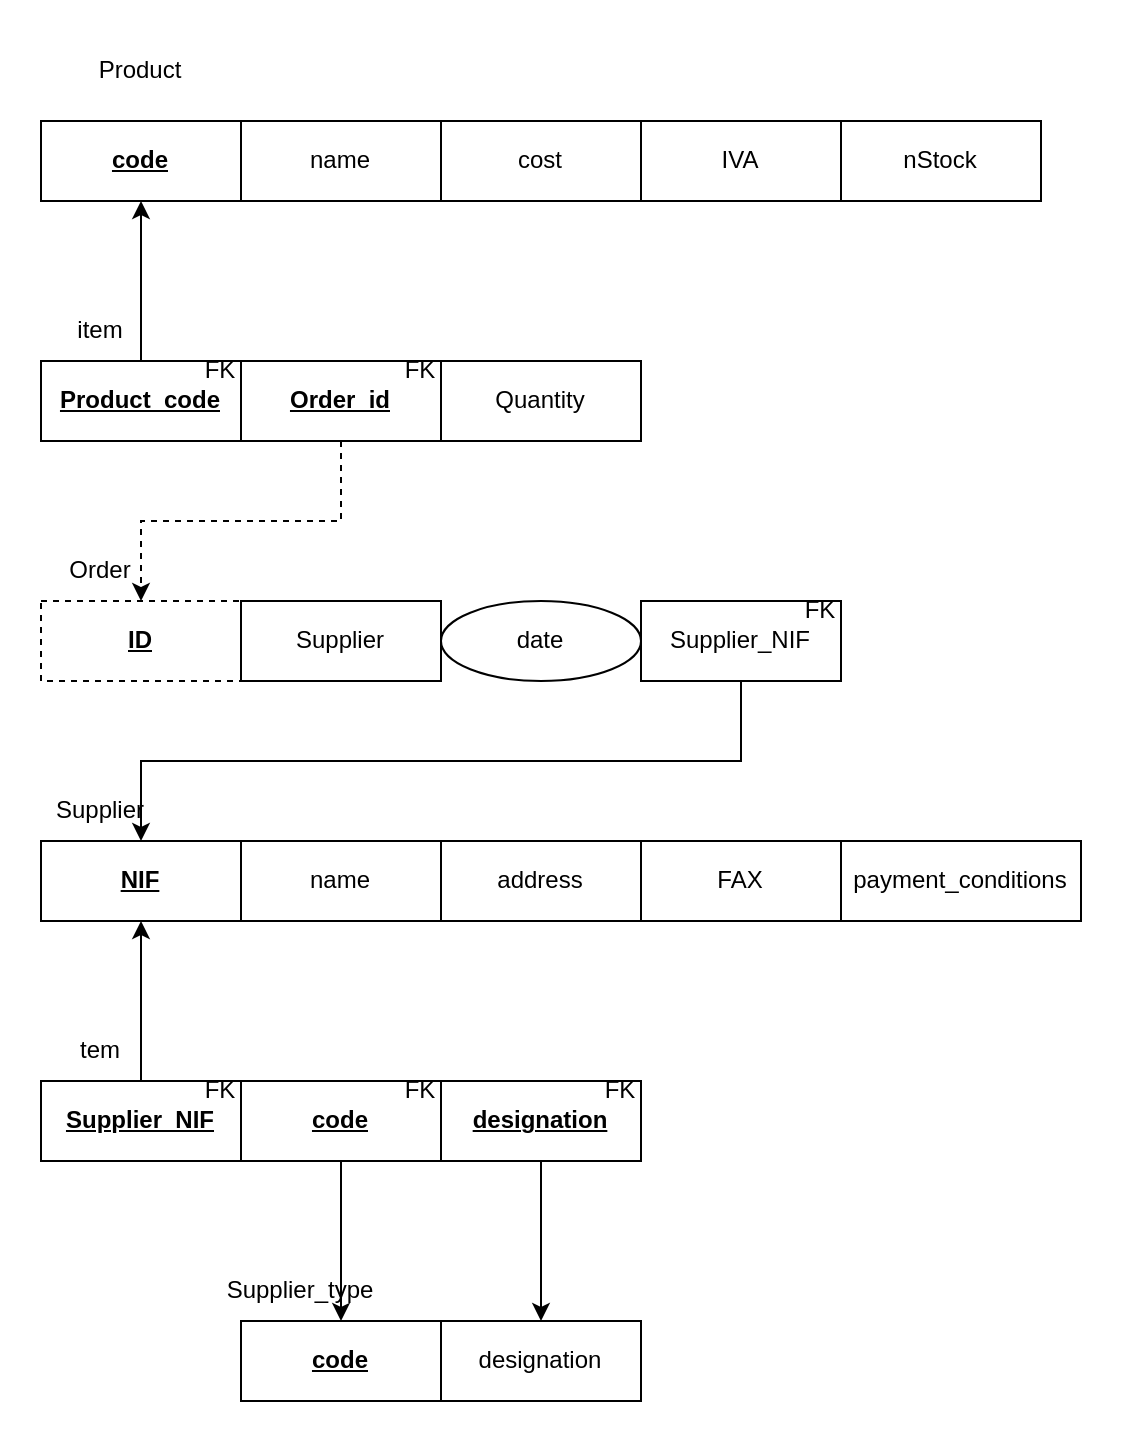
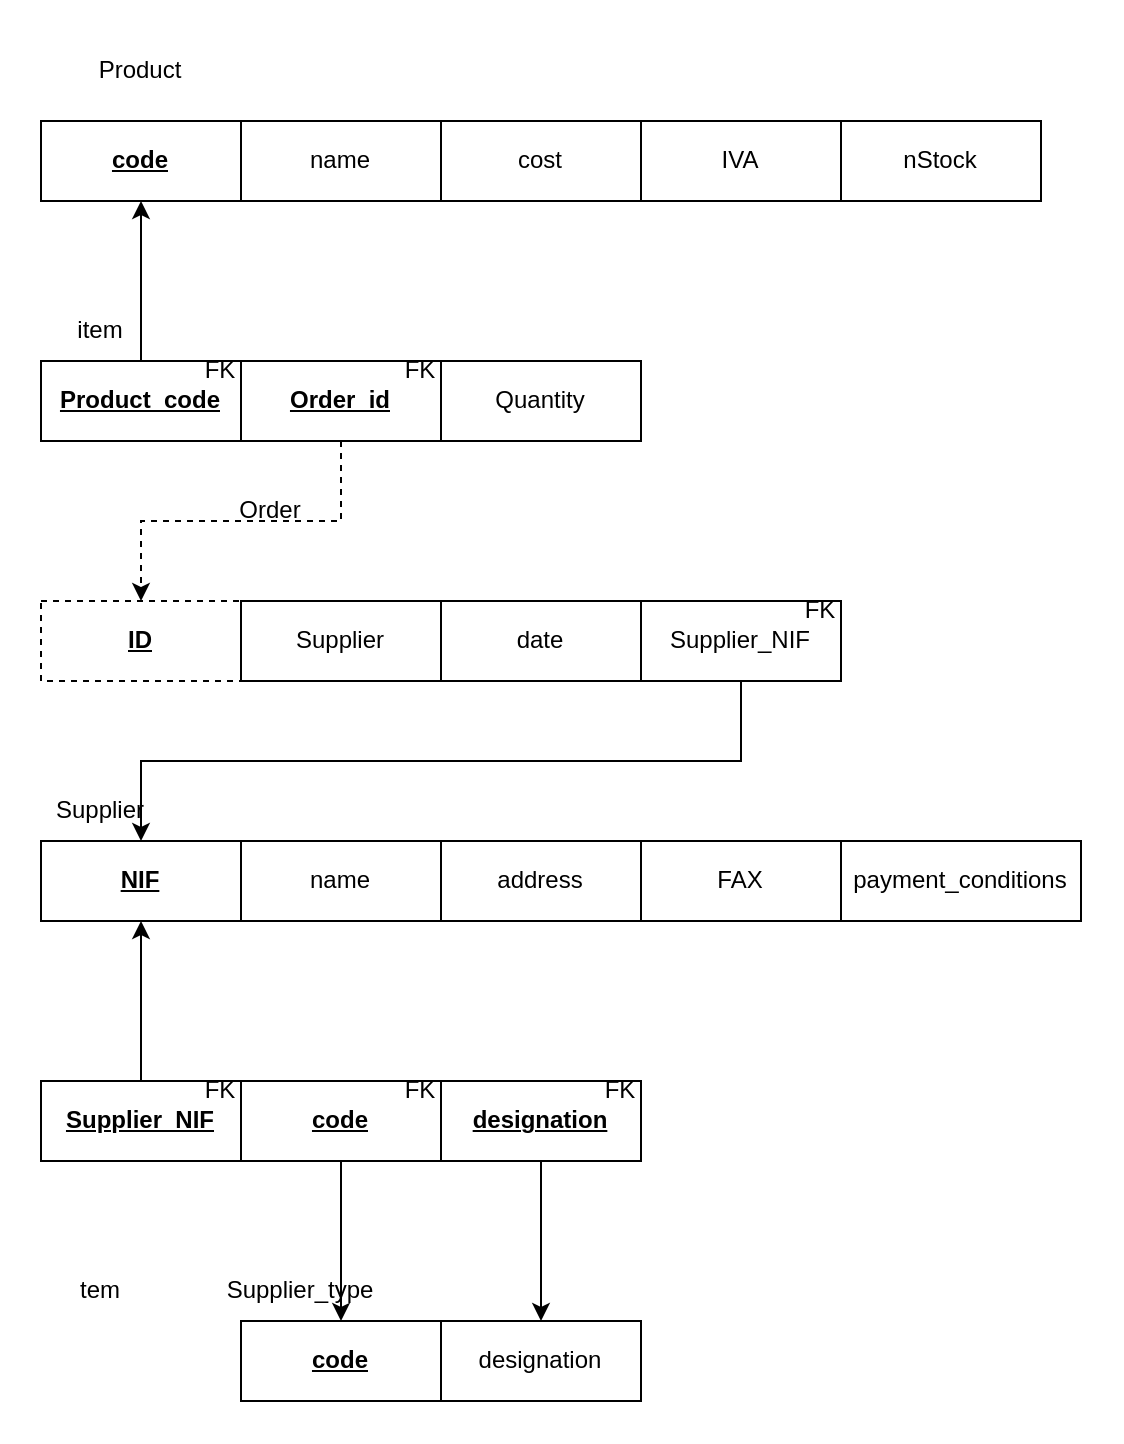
- <mxCell id="12" value="Order" style="text;html=1;align=center;verticalAlign=middle;whiteSpace=wrap;rounded=0;" parent="1" vertex="1"><mxGeometry x="20" y="270" width="60" height="30" as="geometry" /></mxCell>
+ <mxCell id="12" value="Order" style="text;html=1;align=center;verticalAlign=middle;whiteSpace=wrap;rounded=0;" parent="1" vertex="1"><mxGeometry x="105" y="240" width="60" height="30" as="geometry" /></mxCell>
- <mxCell id="14" value="date" style="ellipse;whiteSpace=wrap;html=1;" parent="1" vertex="1"><mxGeometry x="220" y="300" width="100" height="40" as="geometry" /></mxCell>
+ <mxCell id="14" value="date" style="rounded=0;whiteSpace=wrap;html=1;" parent="1" vertex="1"><mxGeometry x="220" y="300" width="100" height="40" as="geometry" /></mxCell>
- <mxCell id="23" value="tem" style="text;html=1;align=center;verticalAlign=middle;whiteSpace=wrap;rounded=0;" parent="1" vertex="1"><mxGeometry x="20" y="510" width="60" height="30" as="geometry" /></mxCell>
+ <mxCell id="23" value="tem" style="text;html=1;align=center;verticalAlign=middle;whiteSpace=wrap;rounded=0;" parent="1" vertex="1"><mxGeometry x="20" y="630" width="60" height="30" as="geometry" /></mxCell>
